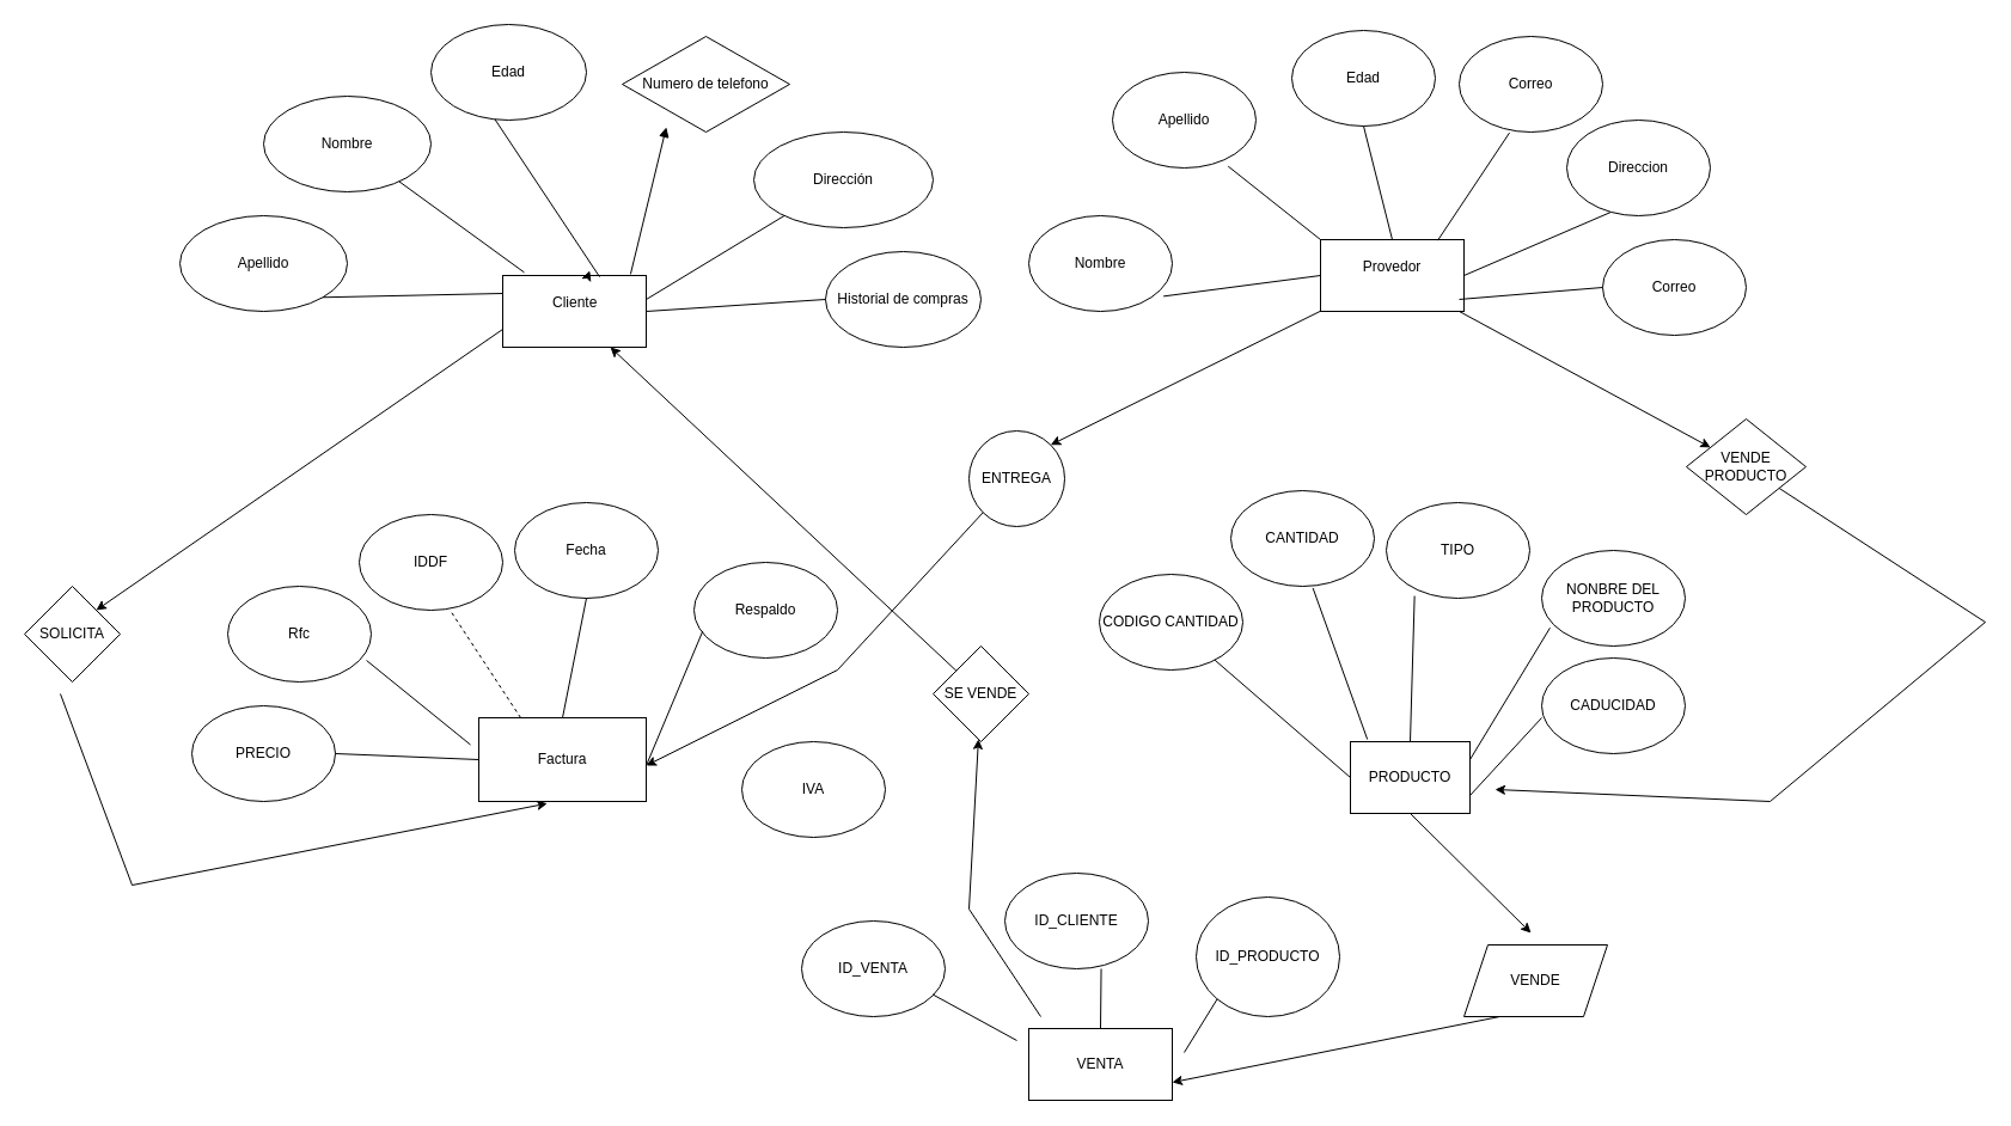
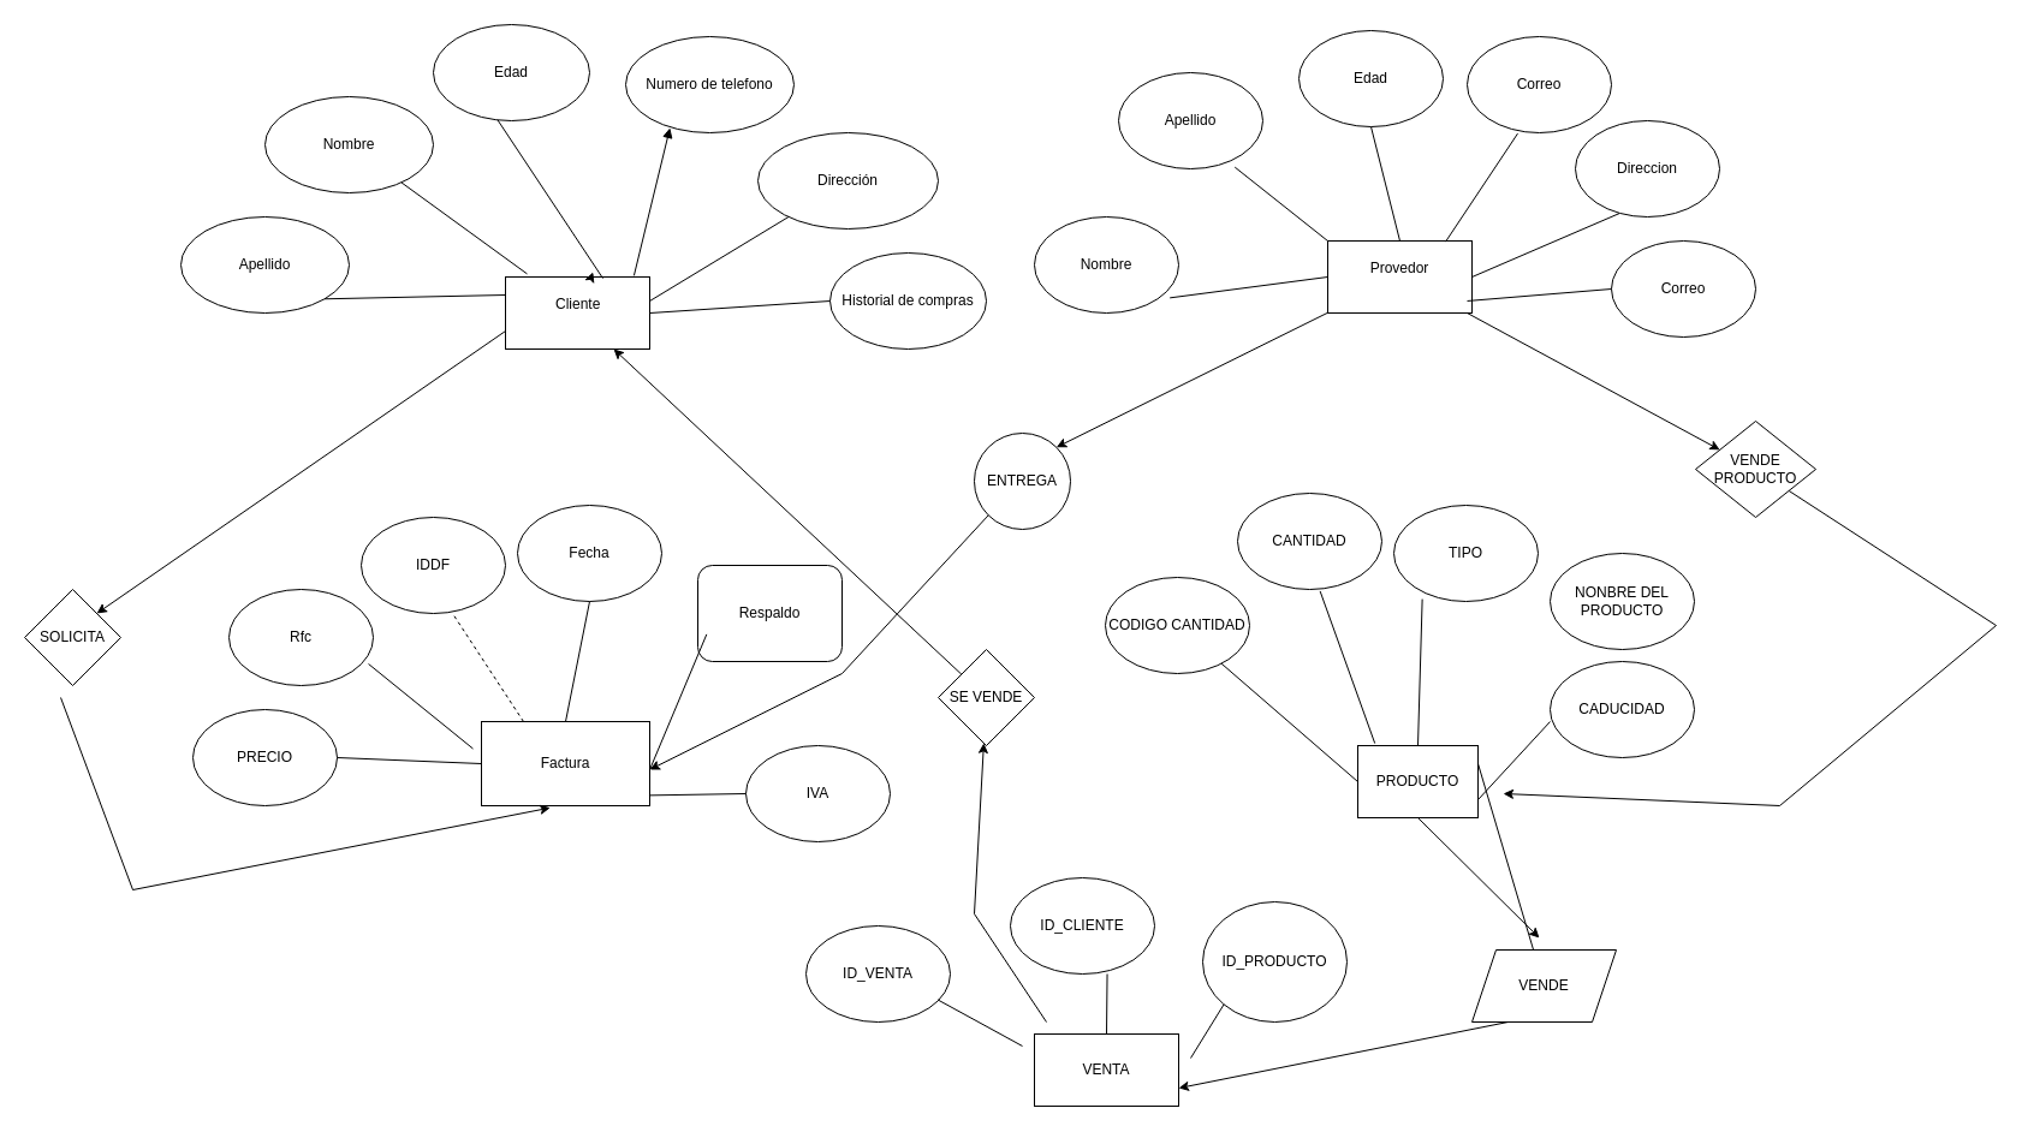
- <mxCell id="6" value="Numero de telefono" style="rhombus;whiteSpace=wrap;html=1;" parent="1" vertex="1"><mxGeometry x="520" y="30" width="140" height="80" as="geometry" /></mxCell>
+ <mxCell id="6" value="Numero de telefono" style="ellipse;whiteSpace=wrap;html=1;" parent="1" vertex="1"><mxGeometry x="520" y="30" width="140" height="80" as="geometry" /></mxCell>
- <mxCell id="33" value="Respaldo" style="ellipse;whiteSpace=wrap;html=1;" parent="1" vertex="1"><mxGeometry x="580" y="470" width="120" height="80" as="geometry" /></mxCell>
+ <mxCell id="33" value="Respaldo" style="whiteSpace=wrap;html=1;rounded=1;" parent="1" vertex="1"><mxGeometry x="580" y="470" width="120" height="80" as="geometry" /></mxCell>
- <mxCell id="48" value="" style="endArrow=none;html=1;rounded=0;exitX=1;exitY=0.25;exitDx=0;exitDy=0;entryX=0.058;entryY=0.809;entryDx=0;entryDy=0;entryPerimeter=0;" parent="1" source="42" target="46" edge="1"><mxGeometry width="50" height="50" relative="1" as="geometry"><mxPoint x="1309" y="530" as="sourcePoint" /><mxPoint x="1279" y="580" as="targetPoint" /></mxGeometry></mxCell>
+ <mxCell id="48" value="" style="endArrow=none;html=1;rounded=0;exitX=1;exitY=0.25;exitDx=0;exitDy=0;" parent="1" source="42" target="73" edge="1"><mxGeometry width="50" height="50" relative="1" as="geometry"><mxPoint x="1309" y="530" as="sourcePoint" /><mxPoint x="1279" y="580" as="targetPoint" /></mxGeometry></mxCell>
+ <mxCell id="40" value="" style="endArrow=none;html=1;rounded=0;exitX=0.996;exitY=0.877;exitDx=0;exitDy=0;exitPerimeter=0;entryX=0;entryY=0.5;entryDx=0;entryDy=0;" parent="1" source="29" target="39" edge="1"><mxGeometry width="50" height="50" relative="1" as="geometry"><mxPoint x="670" y="620" as="sourcePoint" /><mxPoint x="720" y="570" as="targetPoint" /></mxGeometry></mxCell>
